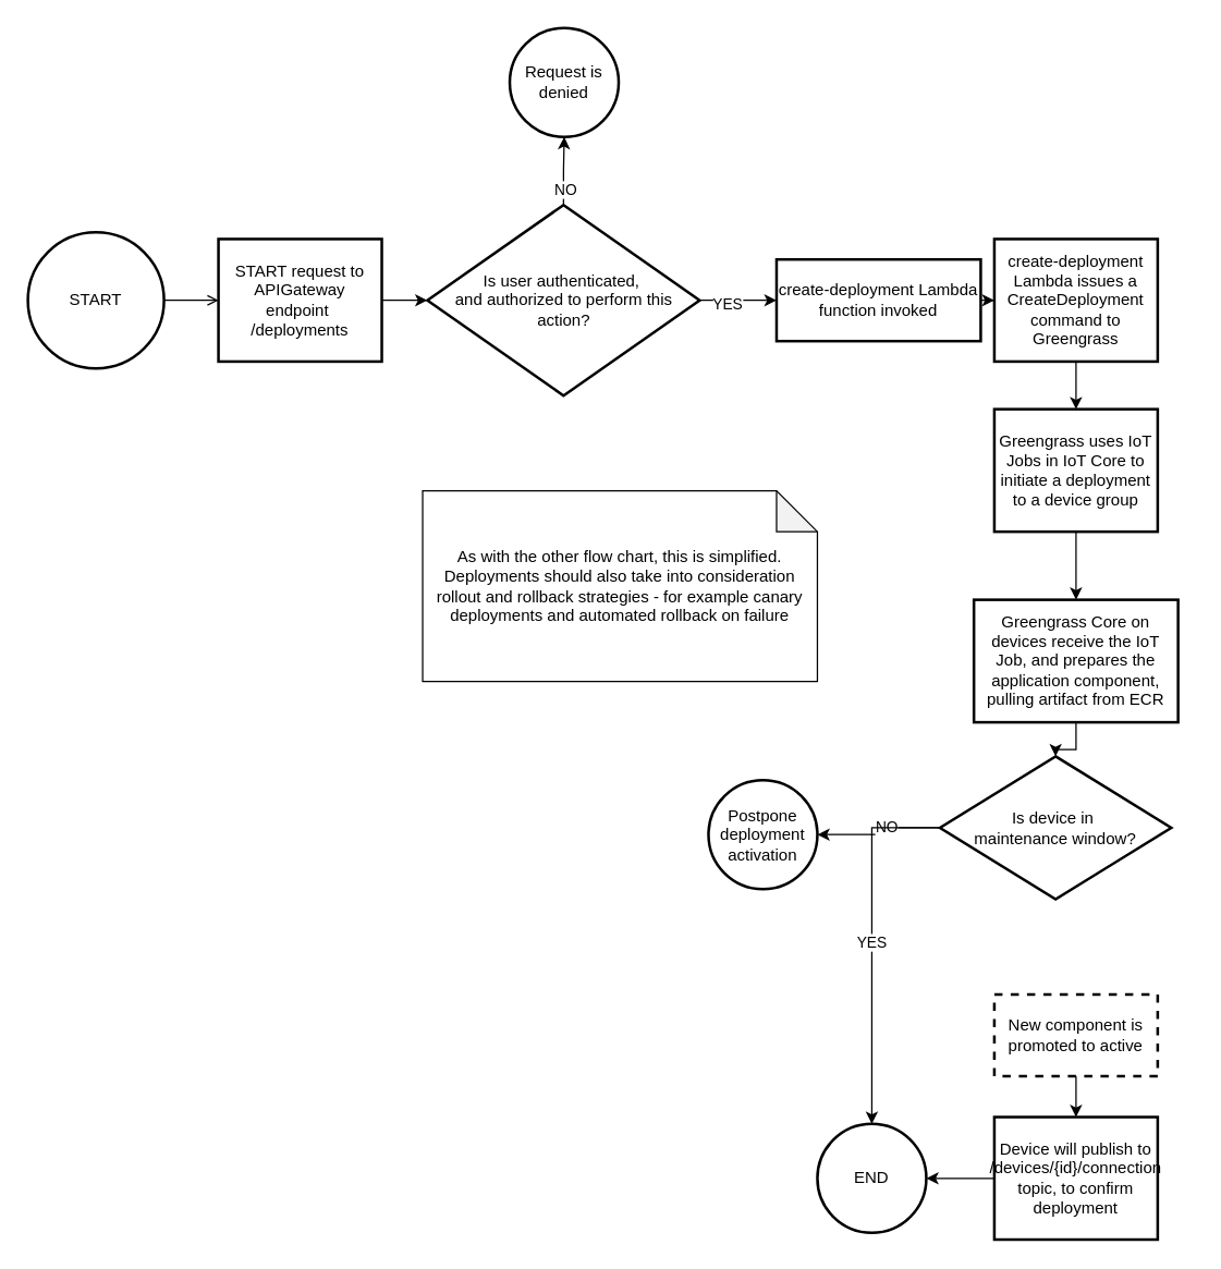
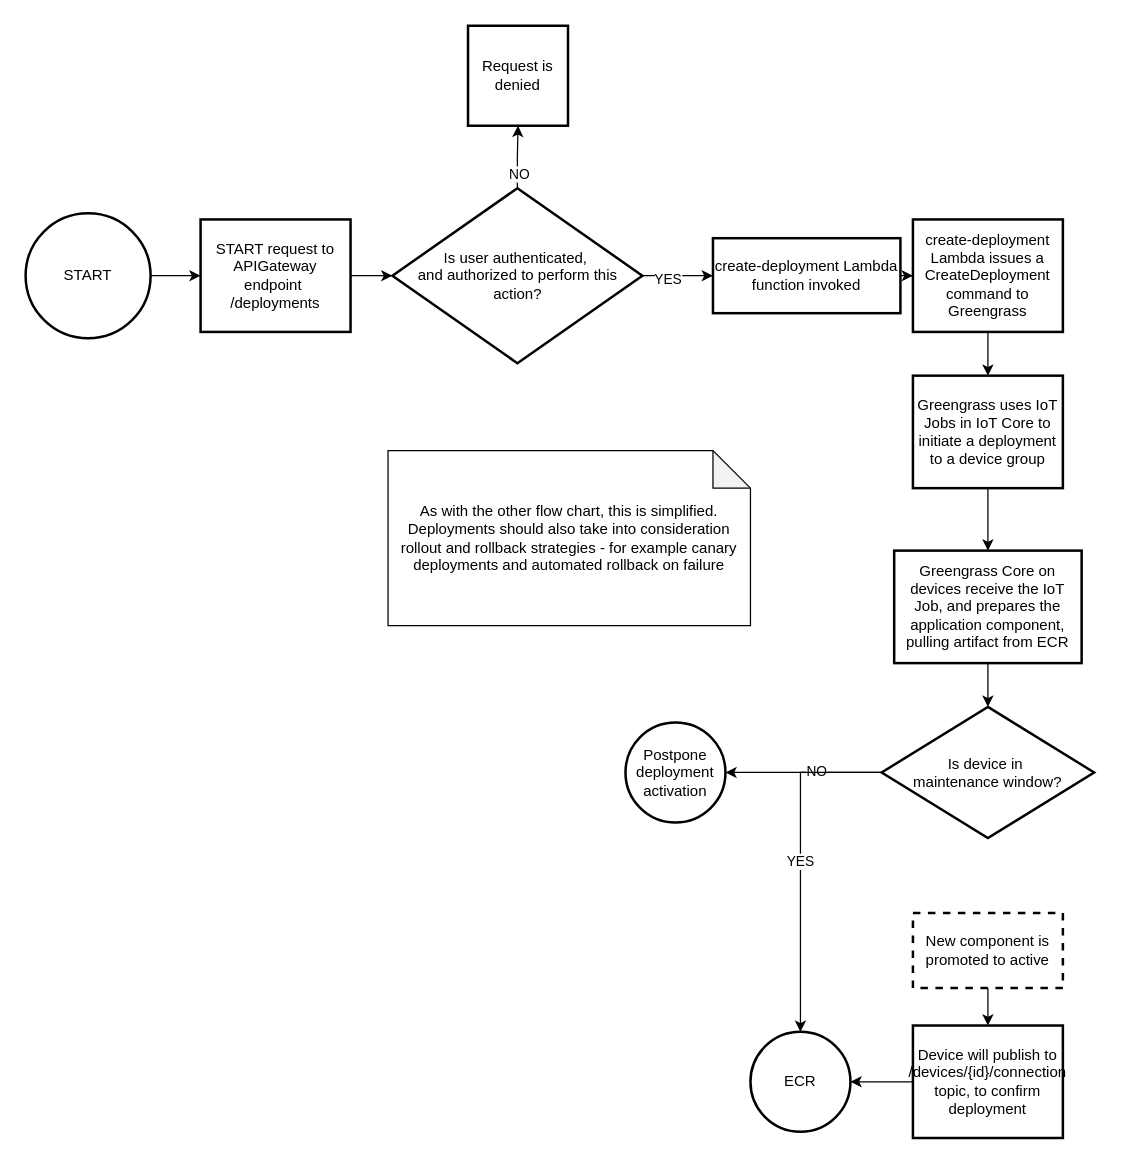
- <mxCell id="11" value="Request is denied" style="ellipse;whiteSpace=wrap;html=1;strokeWidth=2;" vertex="1" parent="1"><mxGeometry x="374" y="20" width="80" height="80" as="geometry" /></mxCell>
+ <mxCell id="11" value="Request is denied" style="whiteSpace=wrap;html=1;strokeWidth=2;rounded=0;" vertex="1" parent="1"><mxGeometry x="374" y="20" width="80" height="80" as="geometry" /></mxCell>
- <mxCell id="2" value="" style="edgeStyle=orthogonalEdgeStyle;rounded=0;orthogonalLoop=1;jettySize=auto;html=1;endArrow=open;" edge="1" parent="1" source="3" target="5"><mxGeometry relative="1" as="geometry" /></mxCell>
+ <mxCell id="2" value="" style="edgeStyle=orthogonalEdgeStyle;rounded=0;orthogonalLoop=1;jettySize=auto;html=1;" edge="1" parent="1" source="3" target="5"><mxGeometry relative="1" as="geometry" /></mxCell>
- <mxCell id="23" value="Is device in&amp;nbsp;&lt;br&gt;maintenance window?" style="rhombus;whiteSpace=wrap;html=1;strokeWidth=2;" vertex="1" parent="1"><mxGeometry x="690" y="555" width="170" height="105" as="geometry" /></mxCell>
+ <mxCell id="23" value="Is device in&amp;nbsp;&lt;br&gt;maintenance window?" style="rhombus;whiteSpace=wrap;html=1;strokeWidth=2;" vertex="1" parent="1"><mxGeometry x="705" y="565" width="170" height="105" as="geometry" /></mxCell>
- <mxCell id="24" value="Postpone deployment activation" style="ellipse;whiteSpace=wrap;html=1;strokeWidth=2;" vertex="1" parent="1"><mxGeometry x="520" y="572.5" width="80" height="80" as="geometry" /></mxCell>
+ <mxCell id="24" value="Postpone deployment activation" style="ellipse;whiteSpace=wrap;html=1;strokeWidth=2;" vertex="1" parent="1"><mxGeometry x="500" y="577.5" width="80" height="80" as="geometry" /></mxCell>
- <mxCell id="29" value="END" style="ellipse;whiteSpace=wrap;html=1;strokeWidth=2;" vertex="1" parent="1"><mxGeometry x="600" y="825" width="80" height="80" as="geometry" /></mxCell>
+ <mxCell id="29" value="ECR" style="ellipse;whiteSpace=wrap;html=1;strokeWidth=2;" vertex="1" parent="1"><mxGeometry x="600" y="825" width="80" height="80" as="geometry" /></mxCell>
